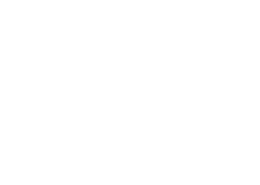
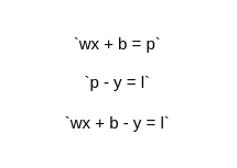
+ <mxCell id="2" value="`wx + b = p`&lt;br&gt;&lt;br&gt;`p - y = l`&lt;br&gt;&lt;br&gt;`wx + b - y = l`" style="text;html=1;strokeColor=none;fillColor=none;align=center;verticalAlign=middle;whiteSpace=wrap;rounded=0;" parent="1" vertex="1"><mxGeometry x="20" y="20" width="130" height="80" as="geometry" /></mxCell>
